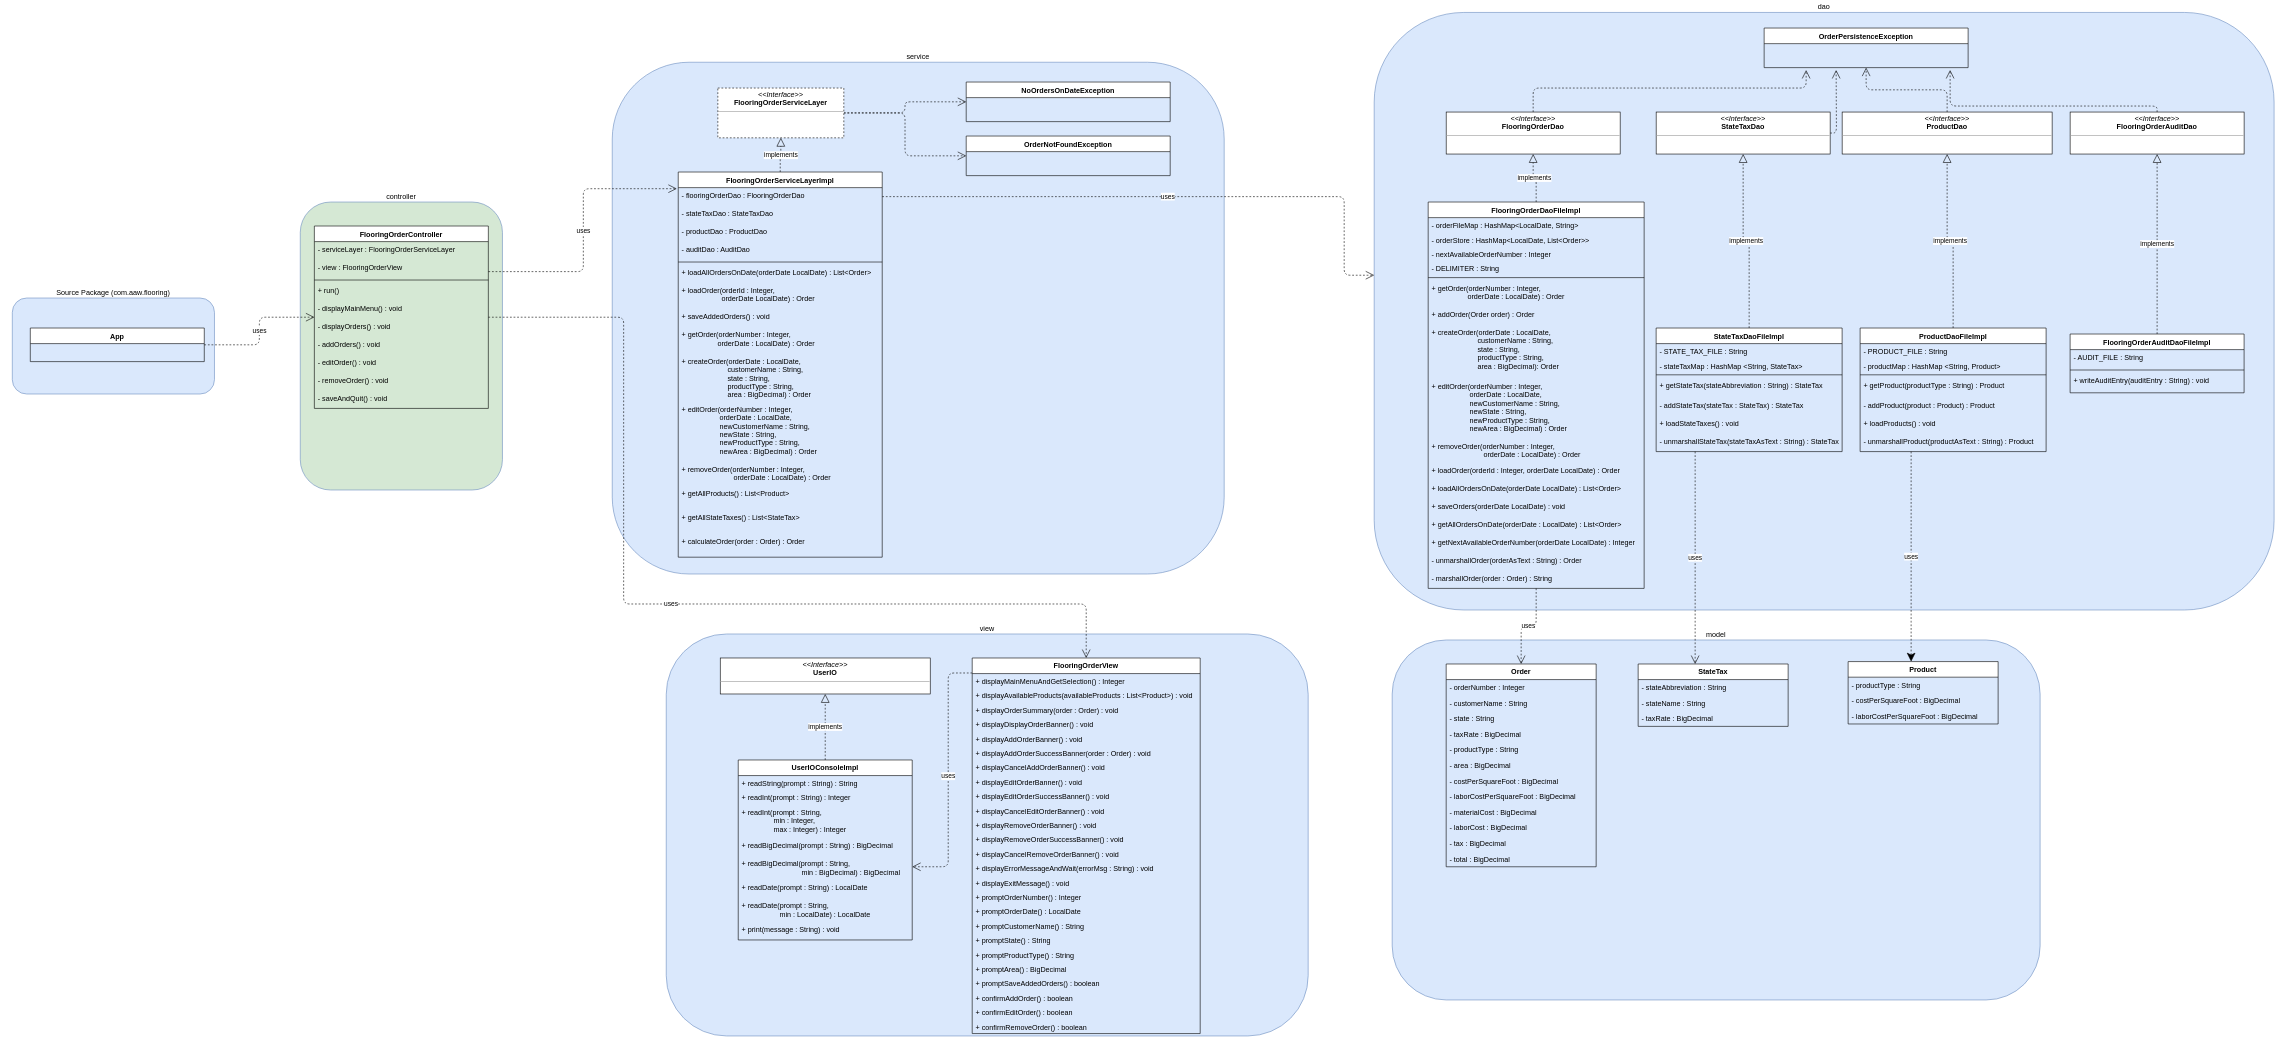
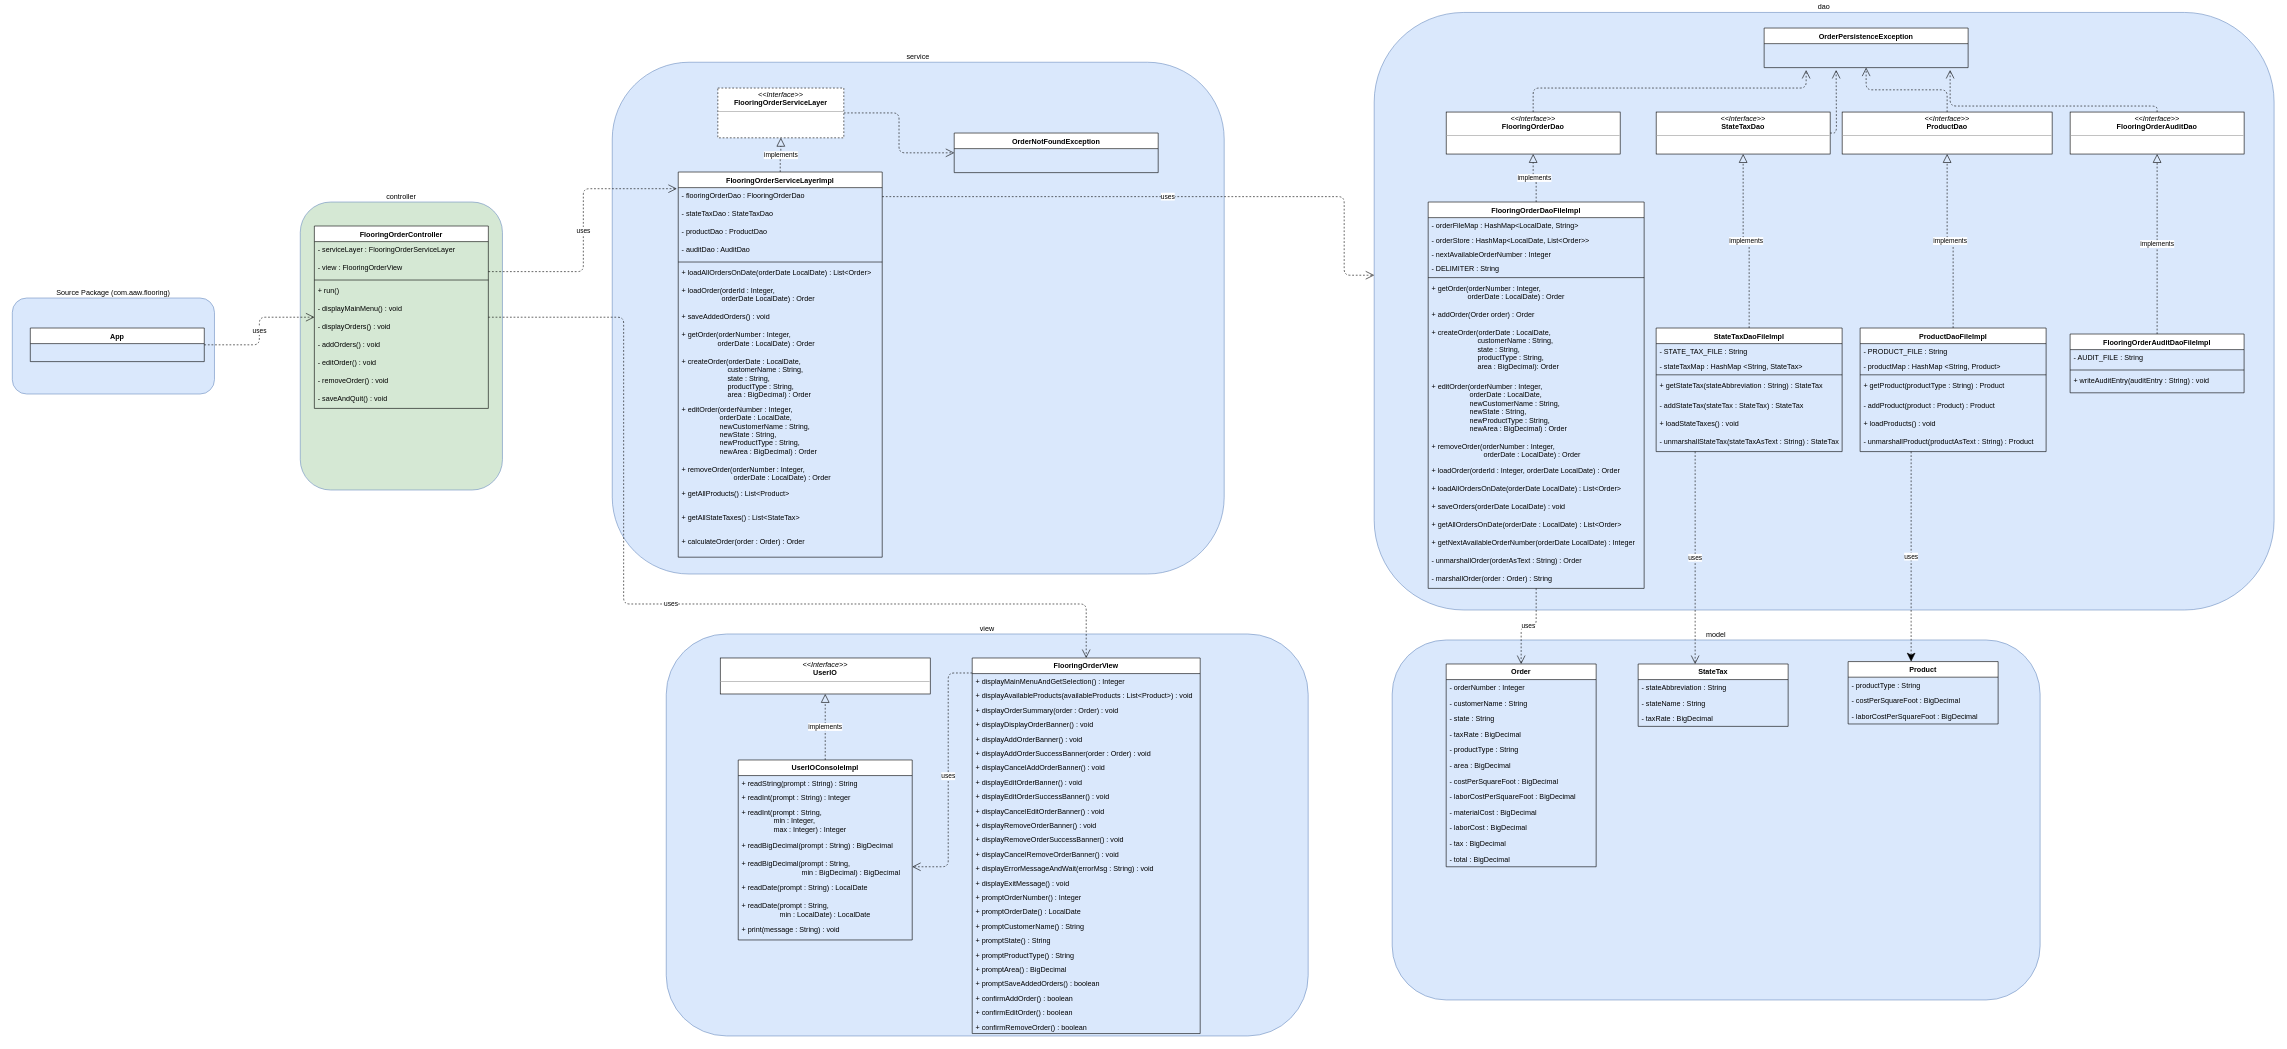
- <mxCell id="81" style="endArrow=open;endSize=12;dashed=1;html=1;fontFamily=Helvetica;fontSize=11;fontColor=#000000;align=center;strokeColor=#000000;edgeStyle=orthogonalEdgeStyle;" parent="1" source="148" target="76" edge="1"><mxGeometry relative="1" as="geometry" /></mxCell>
- <mxCell id="76" value="NoOrdersOnDateException" style="swimlane;fontStyle=1;align=center;verticalAlign=top;childLayout=stackLayout;horizontal=1;startSize=26;horizontalStack=0;resizeParent=1;resizeParentMax=0;resizeLast=0;collapsible=1;marginBottom=0;" parent="1" vertex="1"><mxGeometry x="1610" y="136" width="340" height="66" as="geometry" /></mxCell>
- <mxCell id="77" value="OrderNotFoundException" style="swimlane;fontStyle=1;align=center;verticalAlign=top;childLayout=stackLayout;horizontal=1;startSize=26;horizontalStack=0;resizeParent=1;resizeParentMax=0;resizeLast=0;collapsible=1;marginBottom=0;" parent="1" vertex="1"><mxGeometry x="1610" y="226" width="340" height="66" as="geometry" /></mxCell>
+ <mxCell id="77" value="OrderNotFoundException" style="swimlane;fontStyle=1;align=center;verticalAlign=top;childLayout=stackLayout;horizontal=1;startSize=26;horizontalStack=0;resizeParent=1;resizeParentMax=0;resizeLast=0;collapsible=1;marginBottom=0;" parent="1" vertex="1"><mxGeometry x="1590" y="221" width="340" height="66" as="geometry" /></mxCell>
